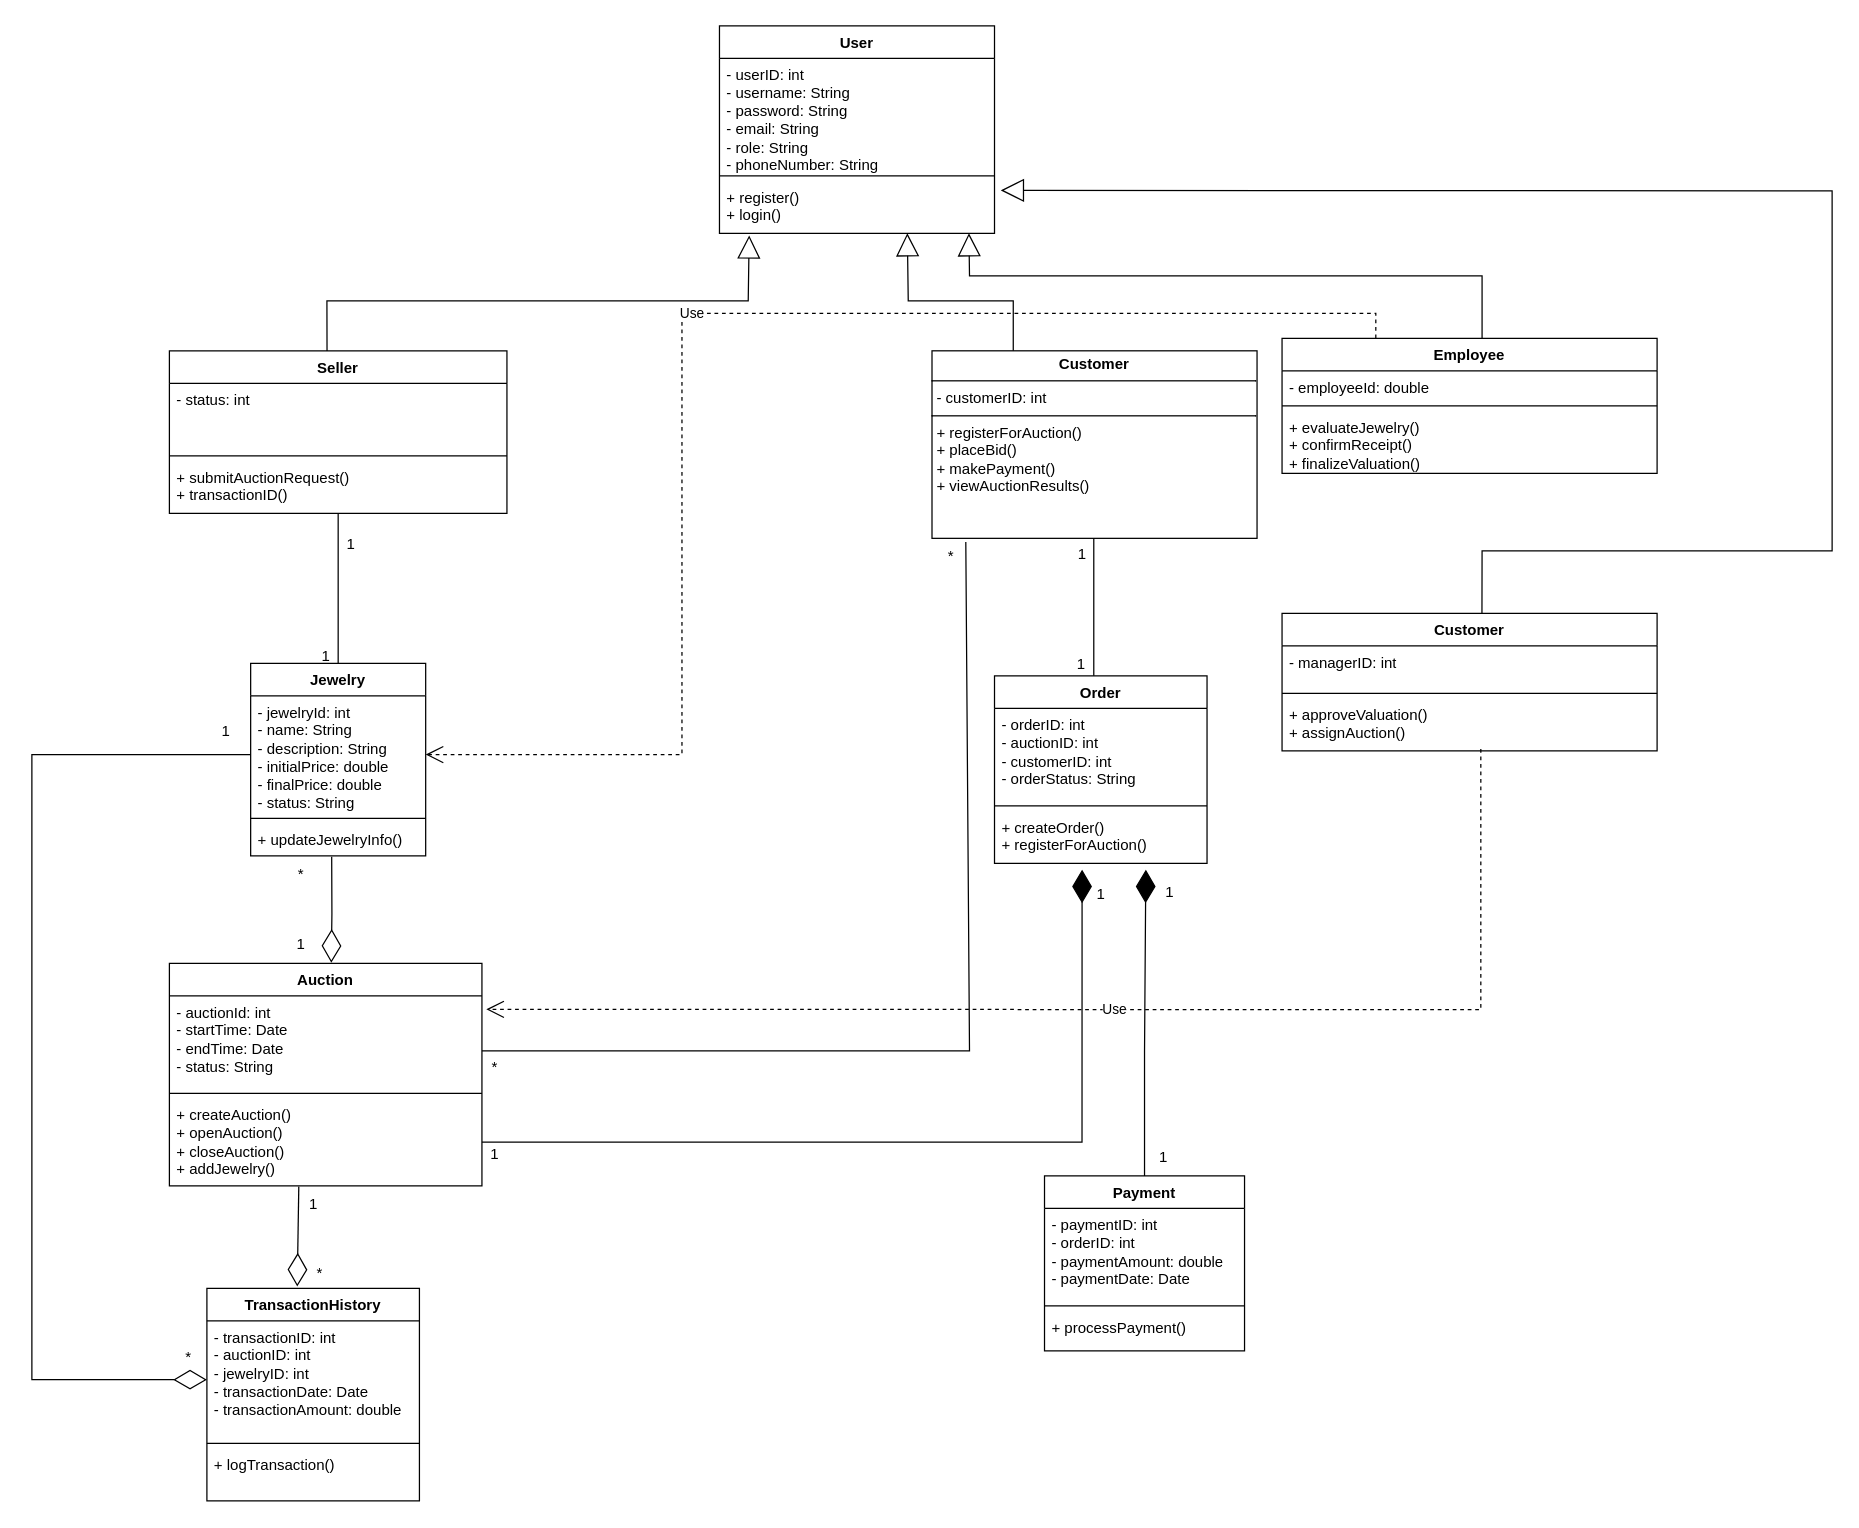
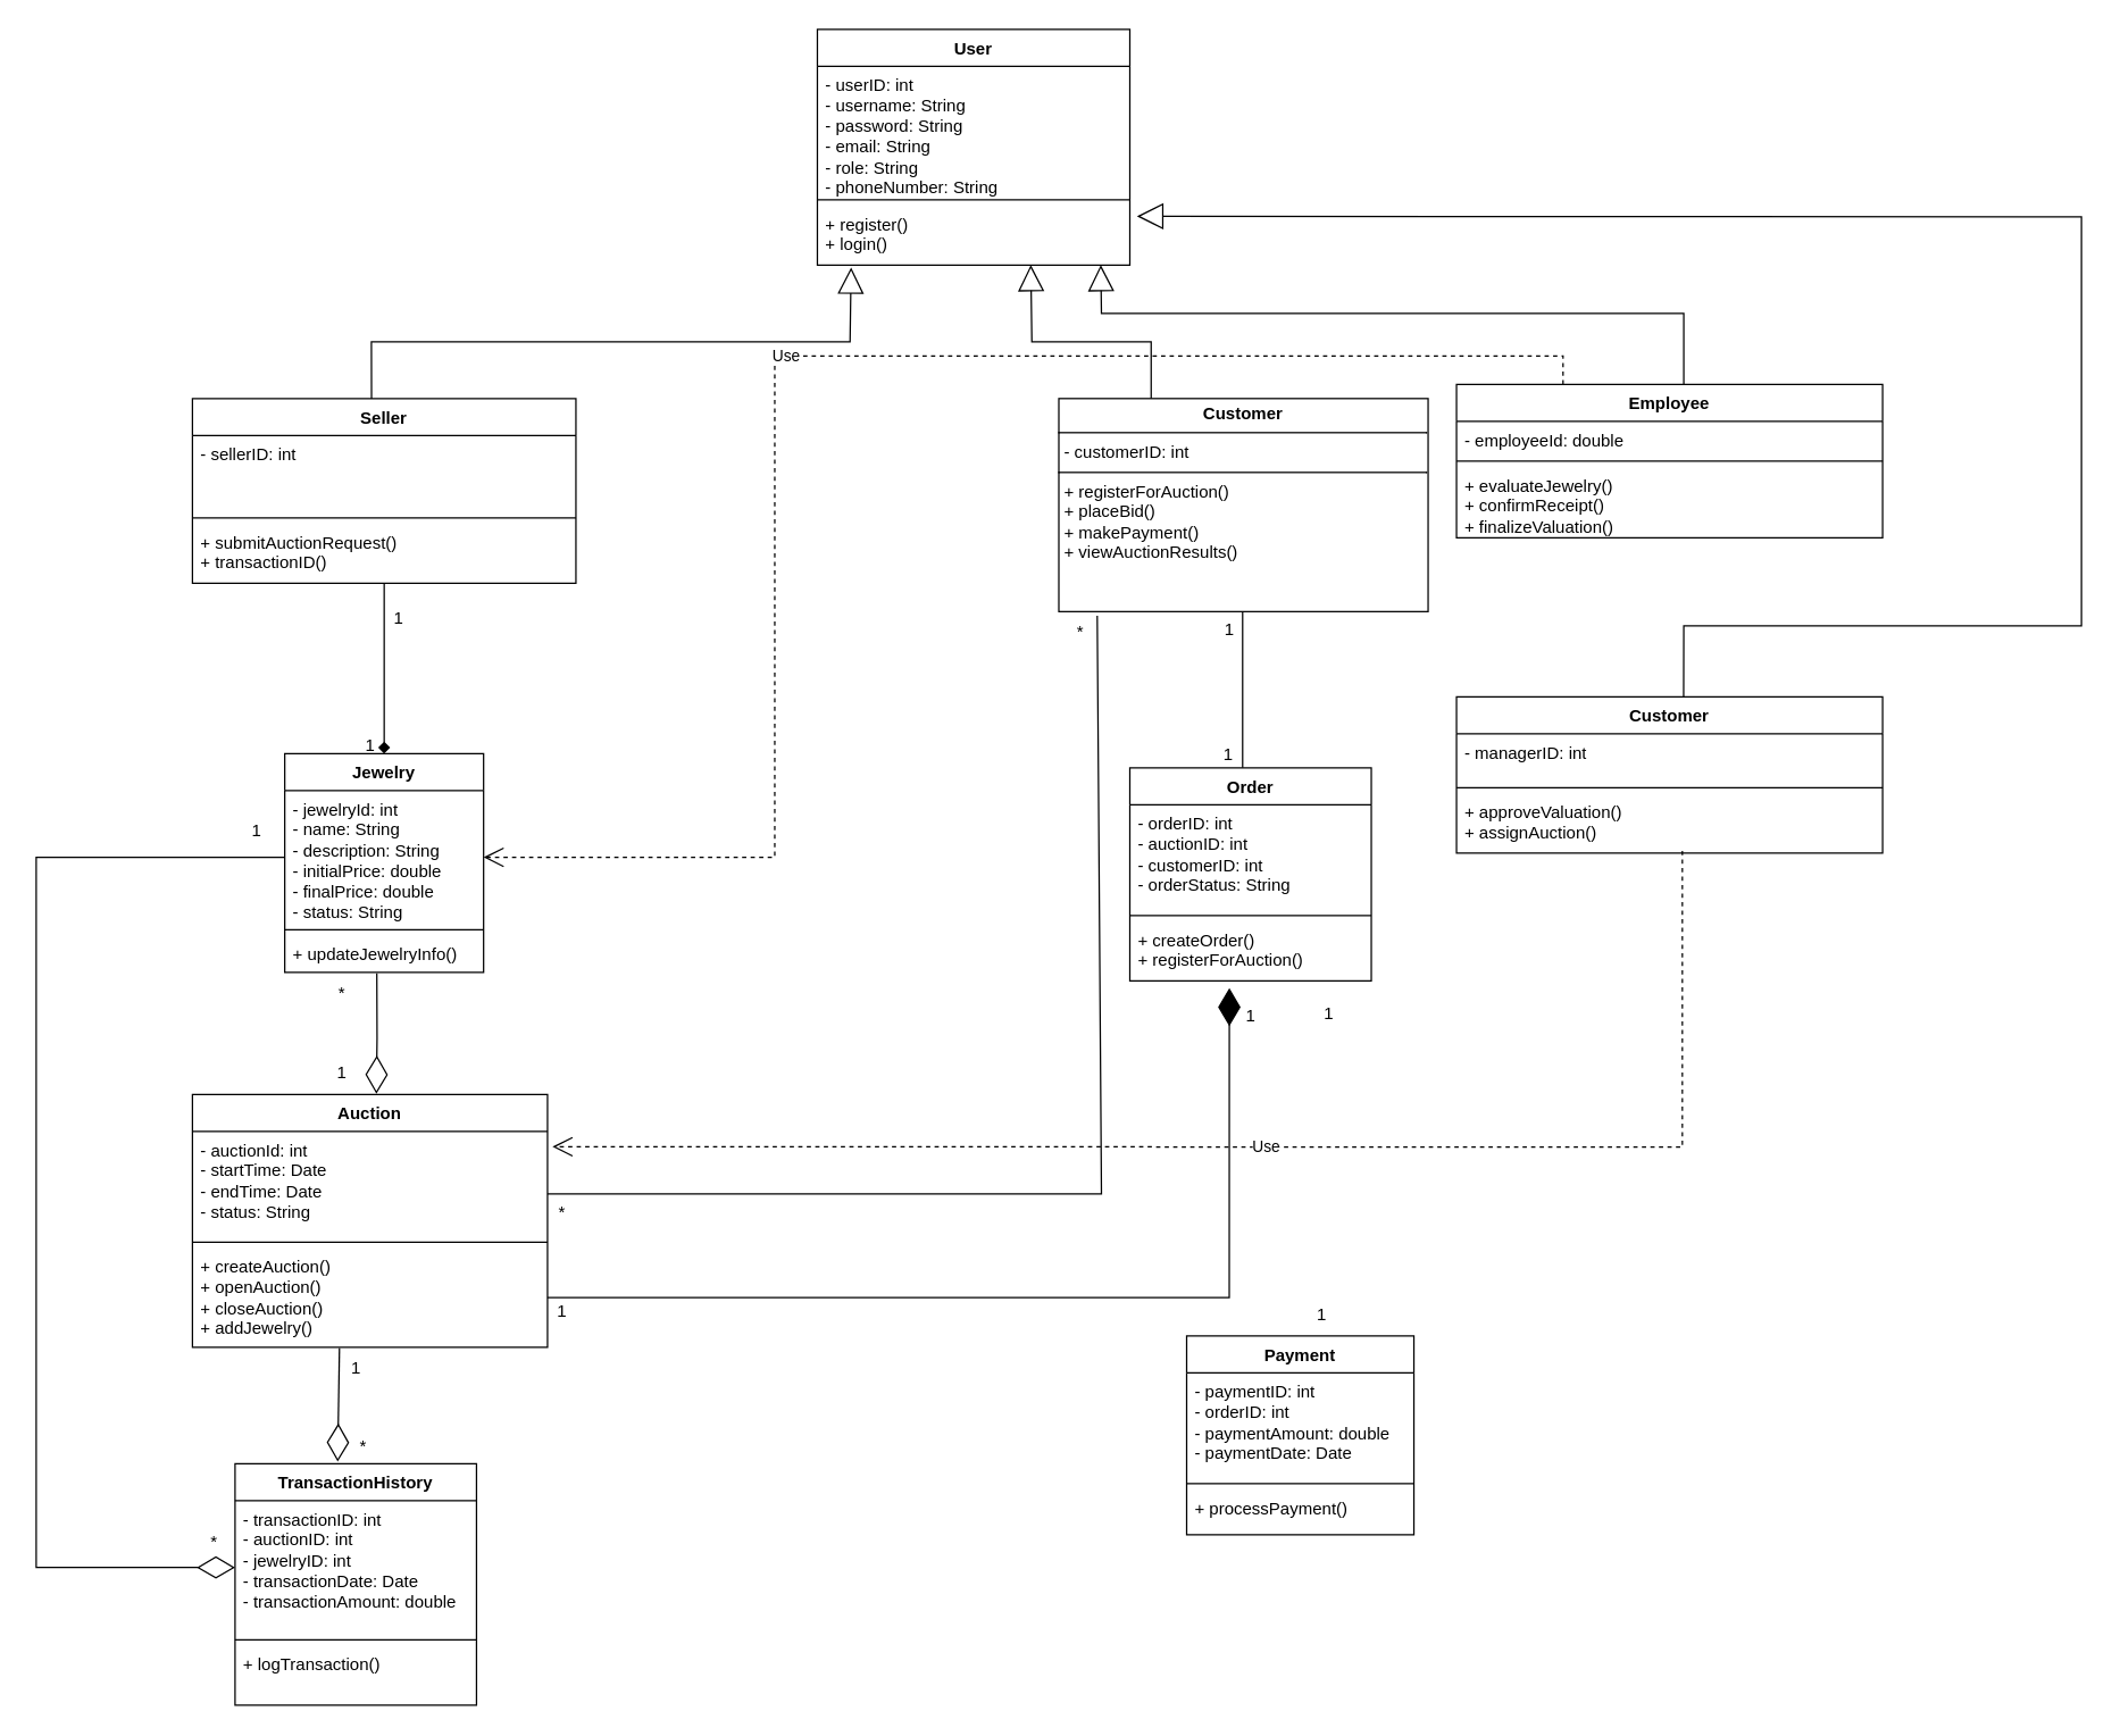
- <mxCell id="7" value="- status: int&amp;nbsp;" style="text;strokeColor=none;fillColor=none;align=left;verticalAlign=top;spacingLeft=4;spacingRight=4;overflow=hidden;rotatable=0;points=[[0,0.5],[1,0.5]];portConstraint=eastwest;whiteSpace=wrap;html=1;" vertex="1" parent="6"><mxGeometry y="26" width="270" height="54" as="geometry" /></mxCell>
+ <mxCell id="7" value="- sellerID: int&amp;nbsp;" style="text;strokeColor=none;fillColor=none;align=left;verticalAlign=top;spacingLeft=4;spacingRight=4;overflow=hidden;rotatable=0;points=[[0,0.5],[1,0.5]];portConstraint=eastwest;whiteSpace=wrap;html=1;" vertex="1" parent="6"><mxGeometry y="26" width="270" height="54" as="geometry" /></mxCell>
- <mxCell id="43" value="" style="endArrow=none;html=1;rounded=0;entryX=0.5;entryY=0;entryDx=0;entryDy=0;" edge="1" parent="1" source="9" target="22"><mxGeometry relative="1" as="geometry"><mxPoint x="210" y="460" as="sourcePoint" /><mxPoint x="360" y="440" as="targetPoint" /><Array as="points" /></mxGeometry></mxCell>
+ <mxCell id="43" value="" style="endArrow=diamond;html=1;rounded=0;entryX=0.5;entryY=0;entryDx=0;entryDy=0;" edge="1" parent="1" source="9" target="22"><mxGeometry relative="1" as="geometry"><mxPoint x="210" y="460" as="sourcePoint" /><mxPoint x="360" y="440" as="targetPoint" /><Array as="points" /></mxGeometry></mxCell>
- <mxCell id="65" value="" style="endArrow=diamondThin;endFill=1;endSize=24;html=1;rounded=0;entryX=0.712;entryY=1.119;entryDx=0;entryDy=0;entryPerimeter=0;exitX=0.5;exitY=0;exitDx=0;exitDy=0;" edge="1" parent="1" source="39" target="30"><mxGeometry width="160" relative="1" as="geometry"><mxPoint x="1050" y="840" as="sourcePoint" /><mxPoint x="870" y="705" as="targetPoint" /><Array as="points"><mxPoint x="910" y="840" /></Array></mxGeometry></mxCell>
